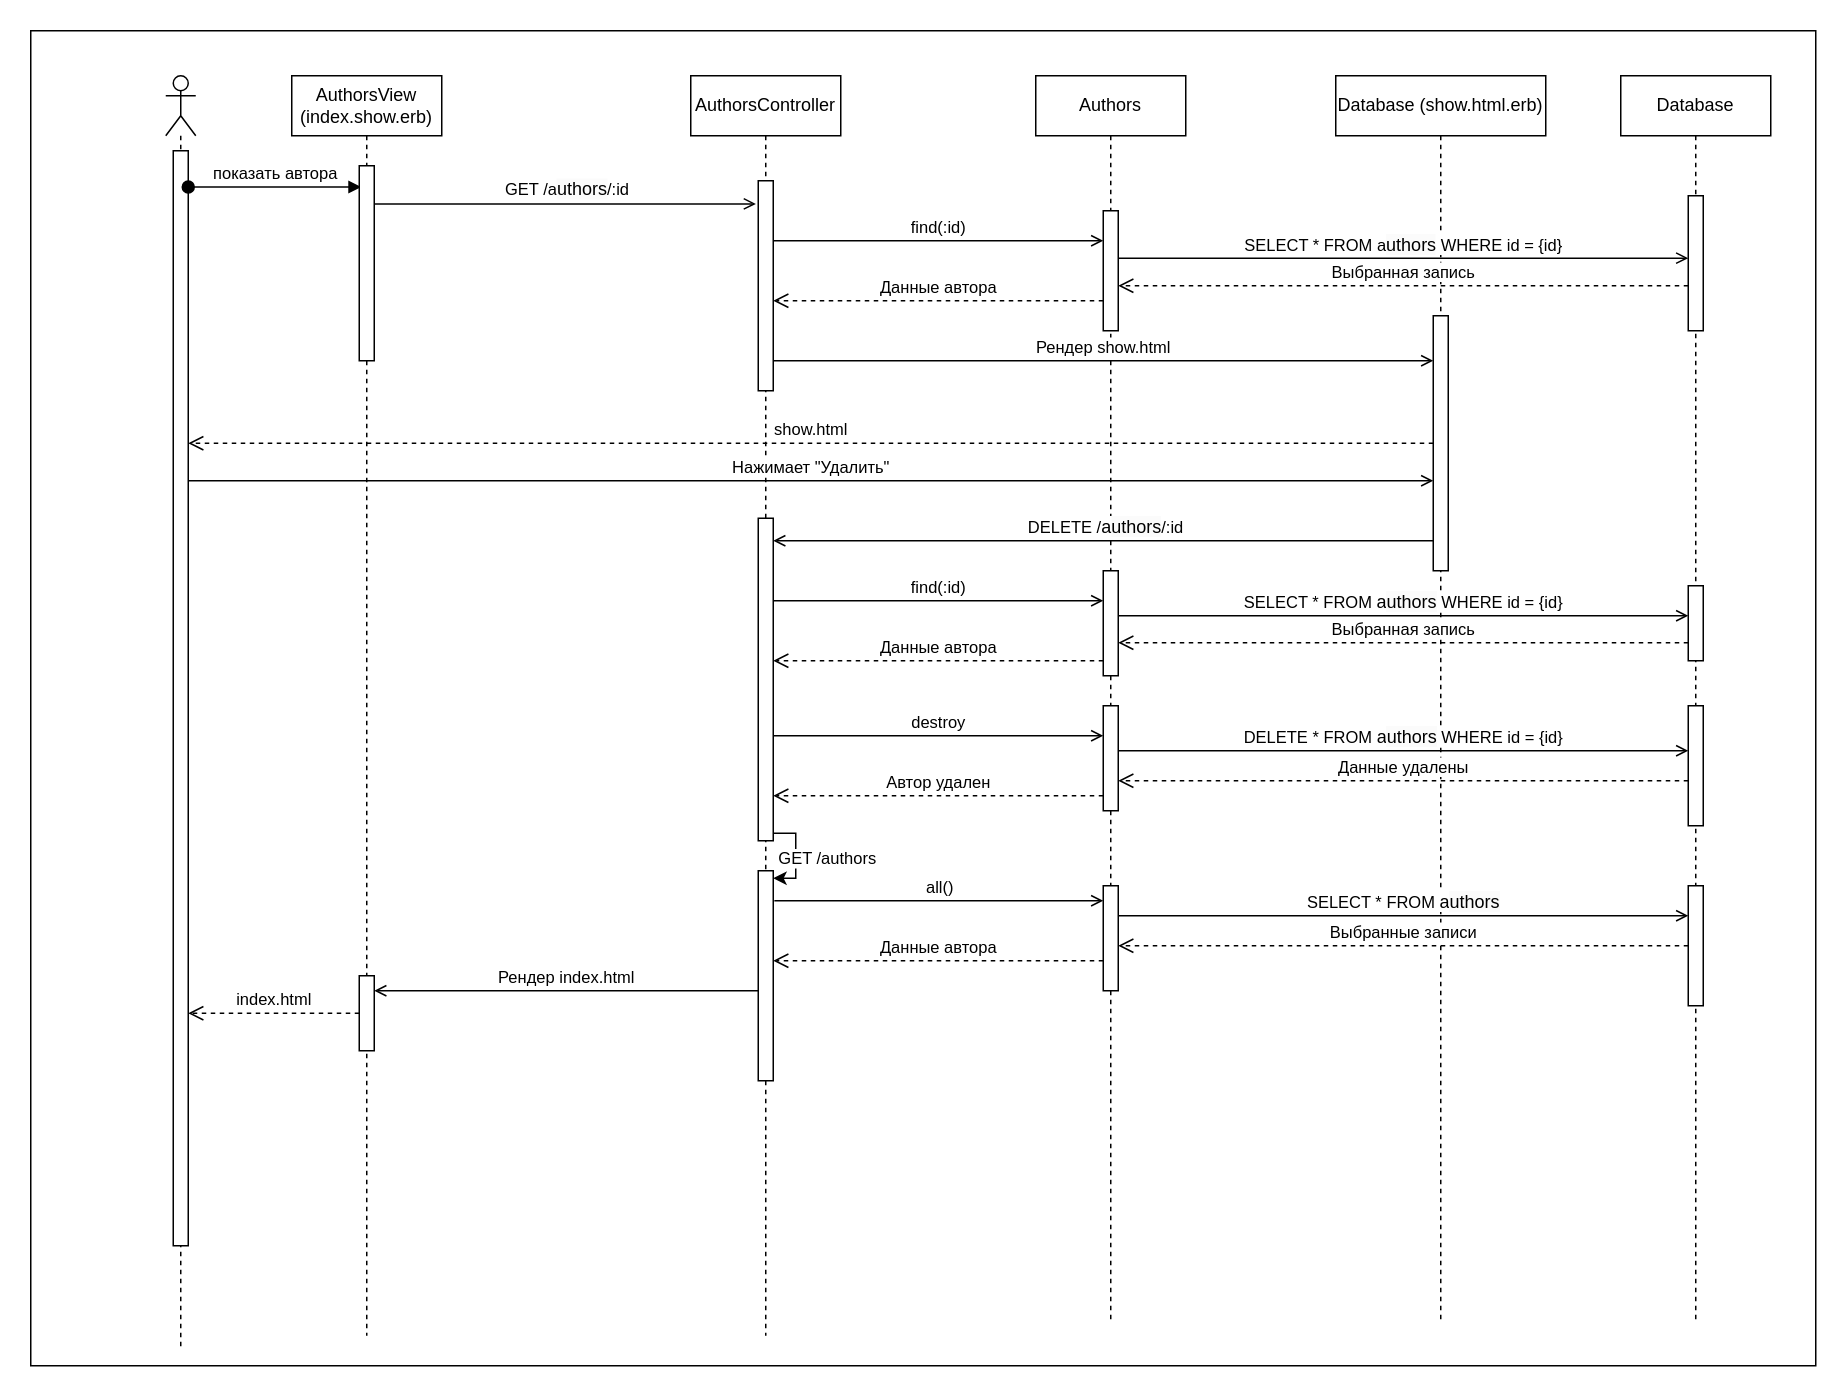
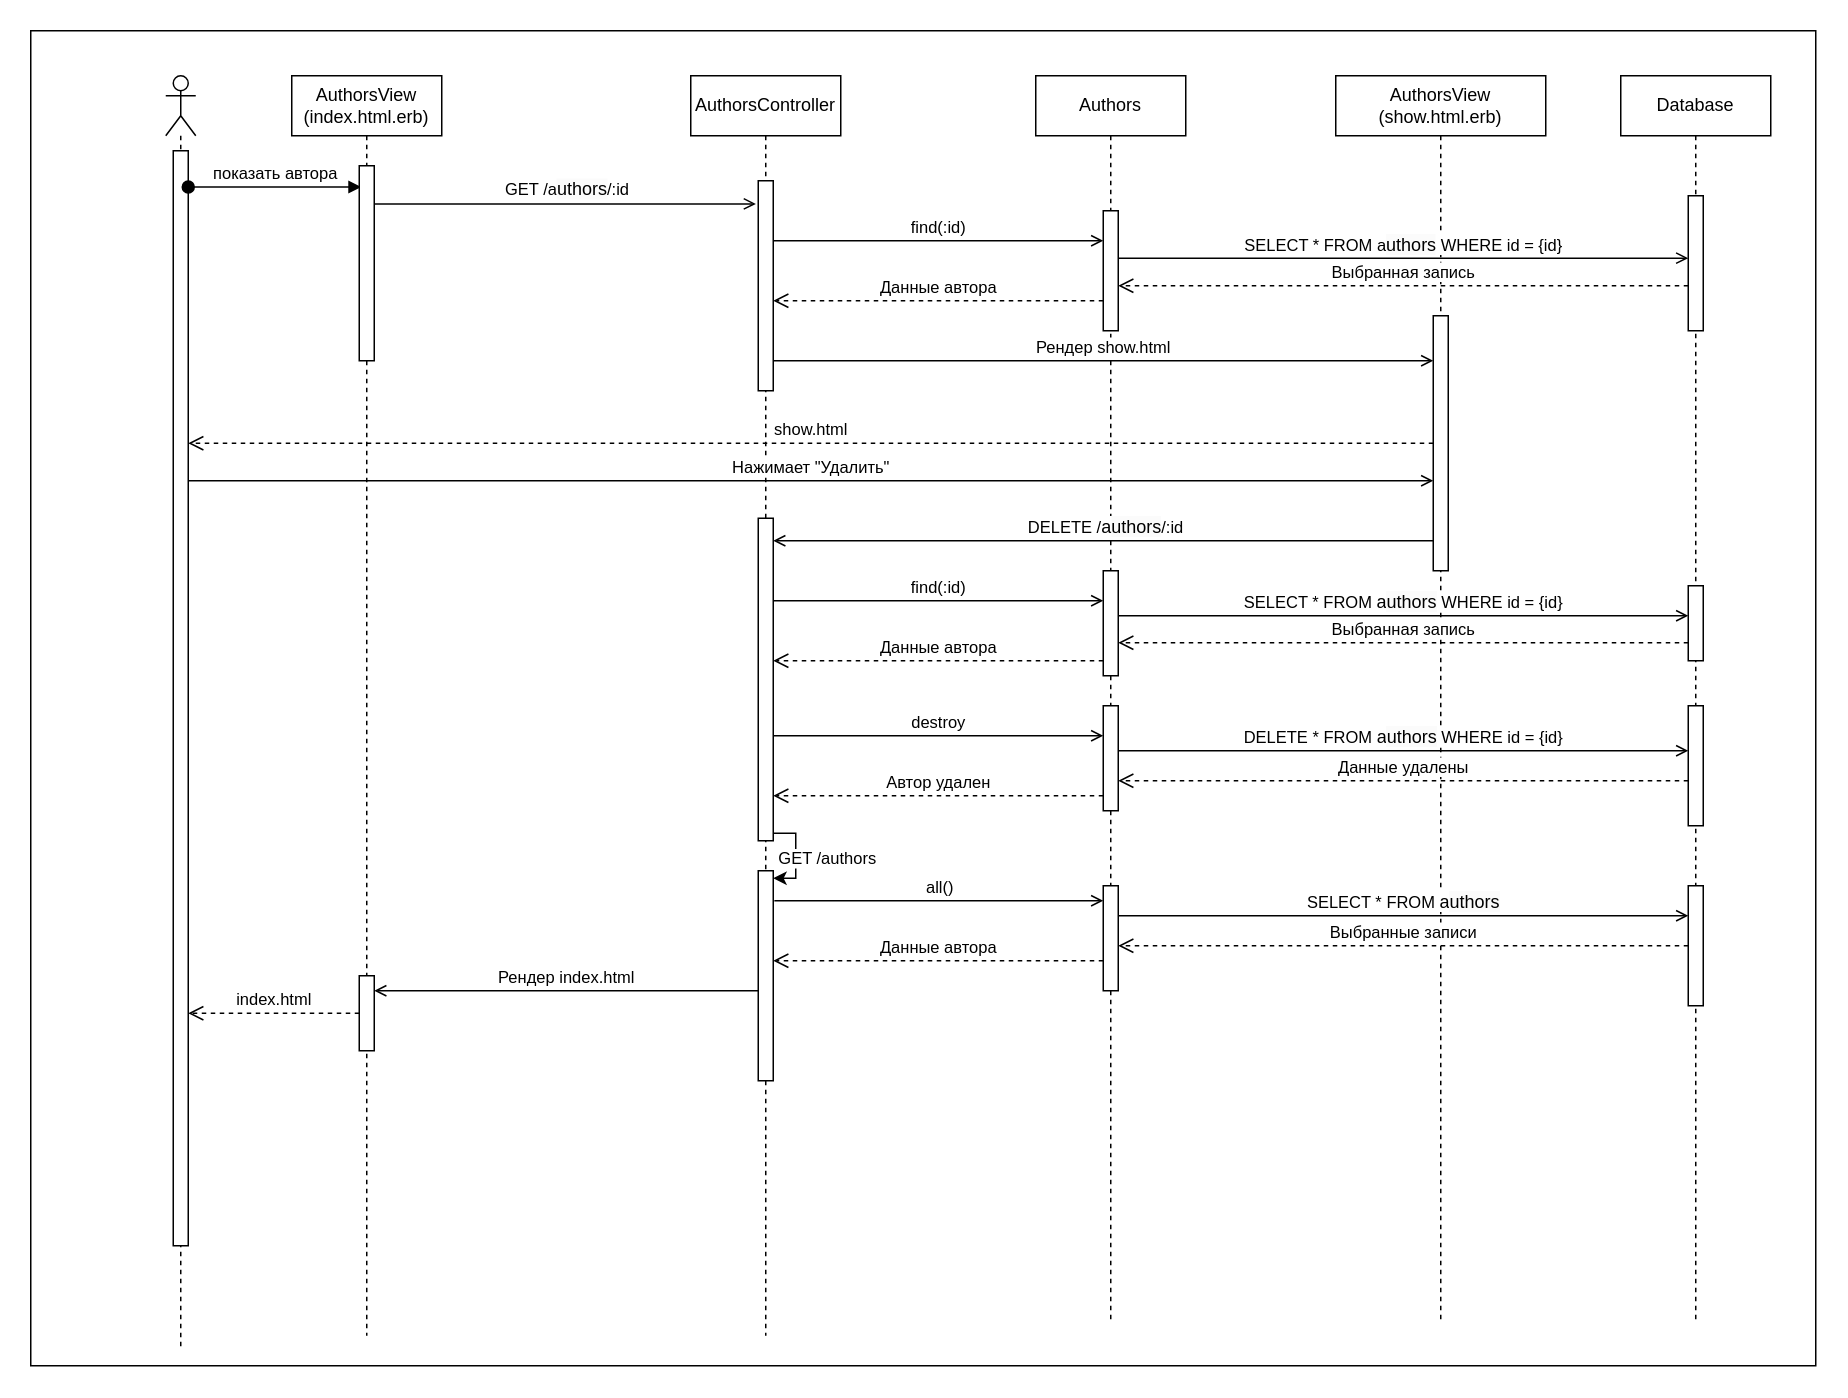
- <mxCell id="6" value="AuthorsView (index.show.erb)" style="shape=umlLifeline;perimeter=lifelinePerimeter;whiteSpace=wrap;html=1;container=1;dropTarget=0;collapsible=0;recursiveResize=0;outlineConnect=0;portConstraint=eastwest;newEdgeStyle={&quot;curved&quot;:0,&quot;rounded&quot;:0};" parent="1" vertex="1"><mxGeometry x="194" y="50" width="100" height="840" as="geometry" /></mxCell>
+ <mxCell id="6" value="AuthorsView (index.html.erb)" style="shape=umlLifeline;perimeter=lifelinePerimeter;whiteSpace=wrap;html=1;container=1;dropTarget=0;collapsible=0;recursiveResize=0;outlineConnect=0;portConstraint=eastwest;newEdgeStyle={&quot;curved&quot;:0,&quot;rounded&quot;:0};" parent="1" vertex="1"><mxGeometry x="194" y="50" width="100" height="840" as="geometry" /></mxCell>
- <mxCell id="20" value="Database (show.html.erb)" style="shape=umlLifeline;perimeter=lifelinePerimeter;whiteSpace=wrap;html=1;container=1;dropTarget=0;collapsible=0;recursiveResize=0;outlineConnect=0;portConstraint=eastwest;newEdgeStyle={&quot;curved&quot;:0,&quot;rounded&quot;:0};" parent="1" vertex="1"><mxGeometry x="890" y="50" width="140" height="830" as="geometry" /></mxCell>
+ <mxCell id="20" value="AuthorsView (show.html.erb)" style="shape=umlLifeline;perimeter=lifelinePerimeter;whiteSpace=wrap;html=1;container=1;dropTarget=0;collapsible=0;recursiveResize=0;outlineConnect=0;portConstraint=eastwest;newEdgeStyle={&quot;curved&quot;:0,&quot;rounded&quot;:0};" parent="1" vertex="1"><mxGeometry x="890" y="50" width="140" height="830" as="geometry" /></mxCell>
